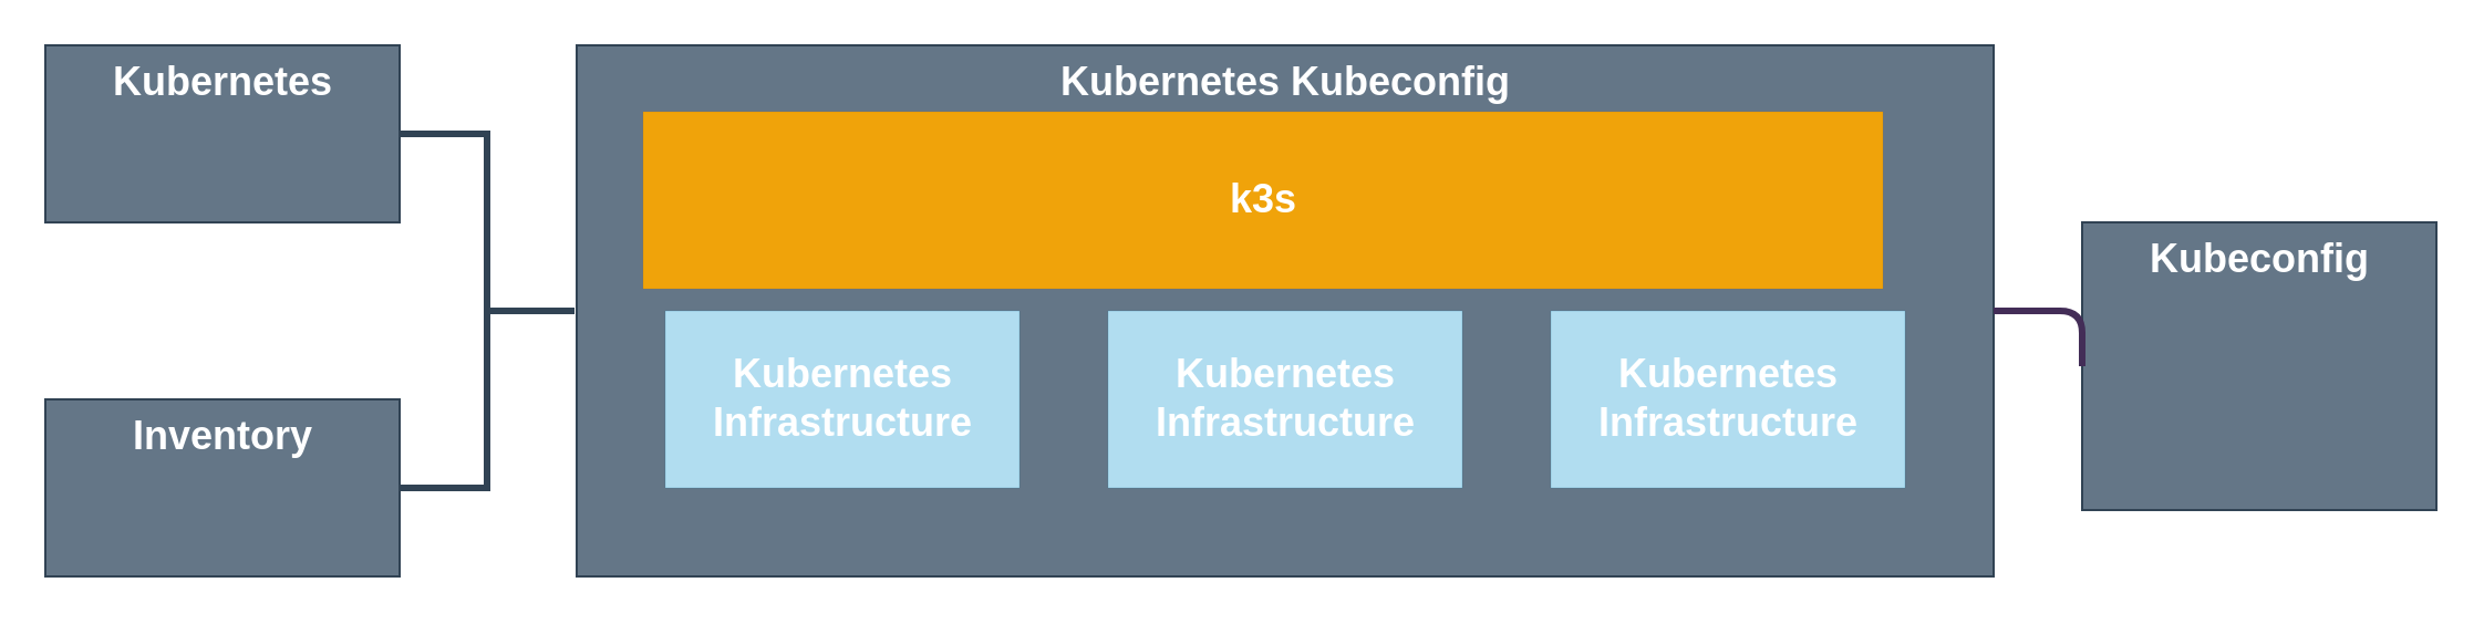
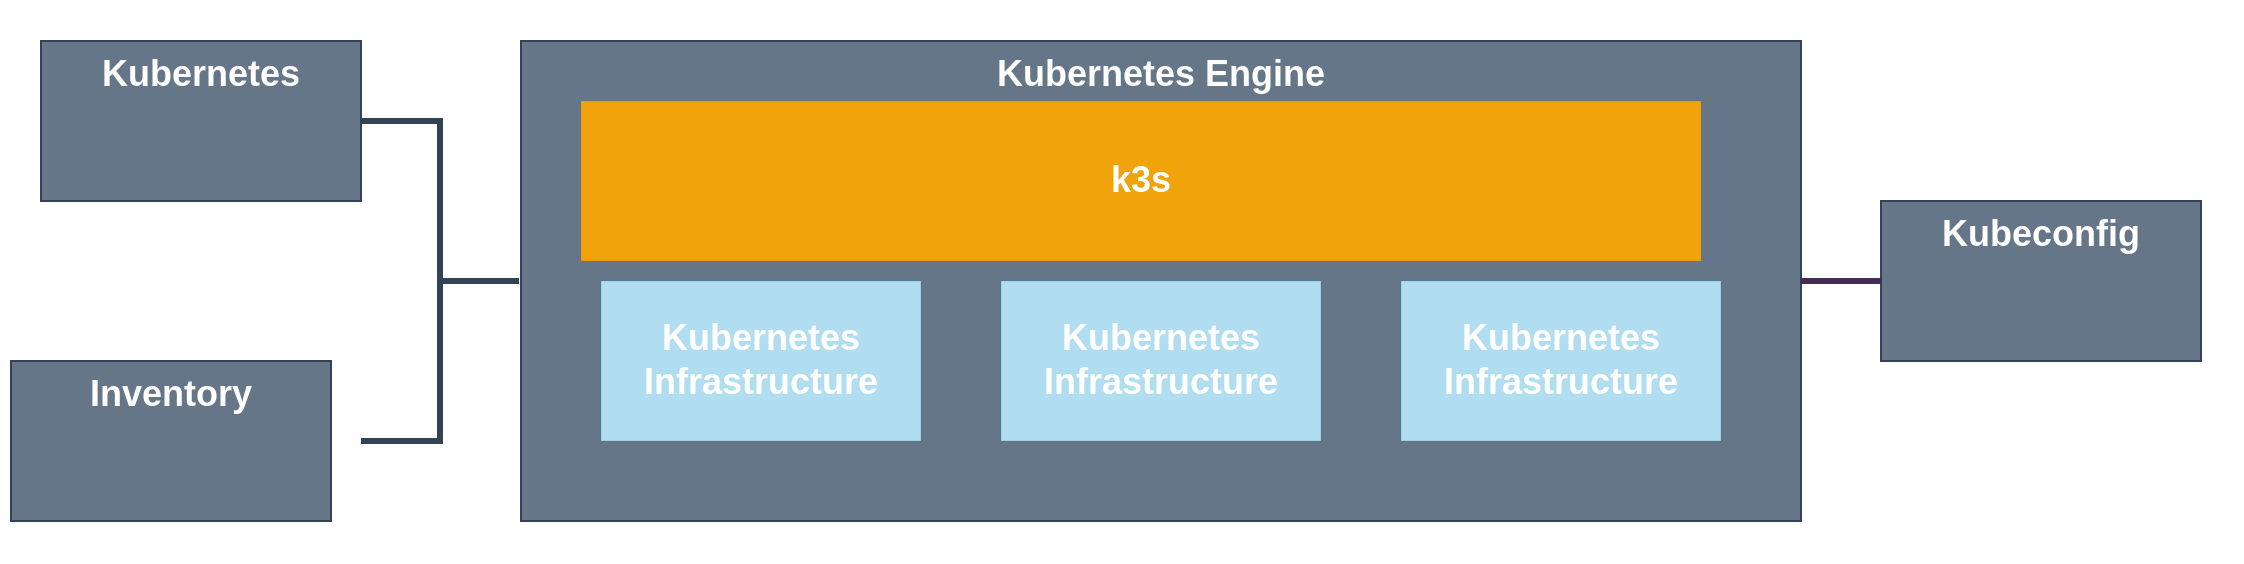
- <mxCell id="2" value="Kubernetes Kubeconfig" style="verticalLabelPosition=middle;verticalAlign=top;html=1;shape=mxgraph.basic.rect;fillColor2=none;strokeWidth=1;size=20;indent=5;shadow=0;fontSize=18;fillColor=#647687;strokeColor=#314354;labelPosition=center;align=center;horizontal=1;fontStyle=1;sketch=0;fontColor=#ffffff;" parent="1" vertex="1"><mxGeometry x="260" y="20" width="640" height="240" as="geometry" /></mxCell>
+ <mxCell id="2" value="Kubernetes Engine" style="verticalLabelPosition=middle;verticalAlign=top;html=1;shape=mxgraph.basic.rect;fillColor2=none;strokeWidth=1;size=20;indent=5;shadow=0;fontSize=18;fillColor=#647687;strokeColor=#314354;labelPosition=center;align=center;horizontal=1;fontStyle=1;sketch=0;fontColor=#ffffff;" parent="1" vertex="1"><mxGeometry x="260" y="20" width="640" height="240" as="geometry" /></mxCell>
- <mxCell id="9" value="Kubeconfig" style="verticalLabelPosition=middle;verticalAlign=top;html=1;shape=mxgraph.basic.rect;fillColor2=none;strokeWidth=1;size=0;indent=100;shadow=0;sketch=0;fontSize=18;fontColor=#ffffff;fillColor=#647687;strokeColor=#314354;labelPosition=center;align=center;fontStyle=1" parent="1" vertex="1"><mxGeometry x="940" y="100" width="160" height="130" as="geometry" /></mxCell>
+ <mxCell id="9" value="Kubeconfig" style="verticalLabelPosition=middle;verticalAlign=top;html=1;shape=mxgraph.basic.rect;fillColor2=none;strokeWidth=1;size=0;indent=100;shadow=0;sketch=0;fontSize=18;fontColor=#ffffff;fillColor=#647687;strokeColor=#314354;labelPosition=center;align=center;fontStyle=1" parent="1" vertex="1"><mxGeometry x="940" y="100" width="160" height="80" as="geometry" /></mxCell>
- <mxCell id="5" value="Inventory" style="verticalLabelPosition=middle;verticalAlign=top;html=1;shape=mxgraph.basic.rect;fillColor2=none;strokeWidth=1;size=27.64;indent=100;shadow=0;sketch=0;fontSize=18;fontColor=#ffffff;fillColor=#647687;strokeColor=#314354;labelPosition=center;align=center;fontStyle=1" parent="1" vertex="1"><mxGeometry x="20" y="180" width="160" height="80" as="geometry" /></mxCell>
+ <mxCell id="5" value="Inventory" style="verticalLabelPosition=middle;verticalAlign=top;html=1;shape=mxgraph.basic.rect;fillColor2=none;strokeWidth=1;size=27.64;indent=100;shadow=0;sketch=0;fontSize=18;fontColor=#ffffff;fillColor=#647687;strokeColor=#314354;labelPosition=center;align=center;fontStyle=1" parent="1" vertex="1"><mxGeometry x="5" y="180" width="160" height="80" as="geometry" /></mxCell>
